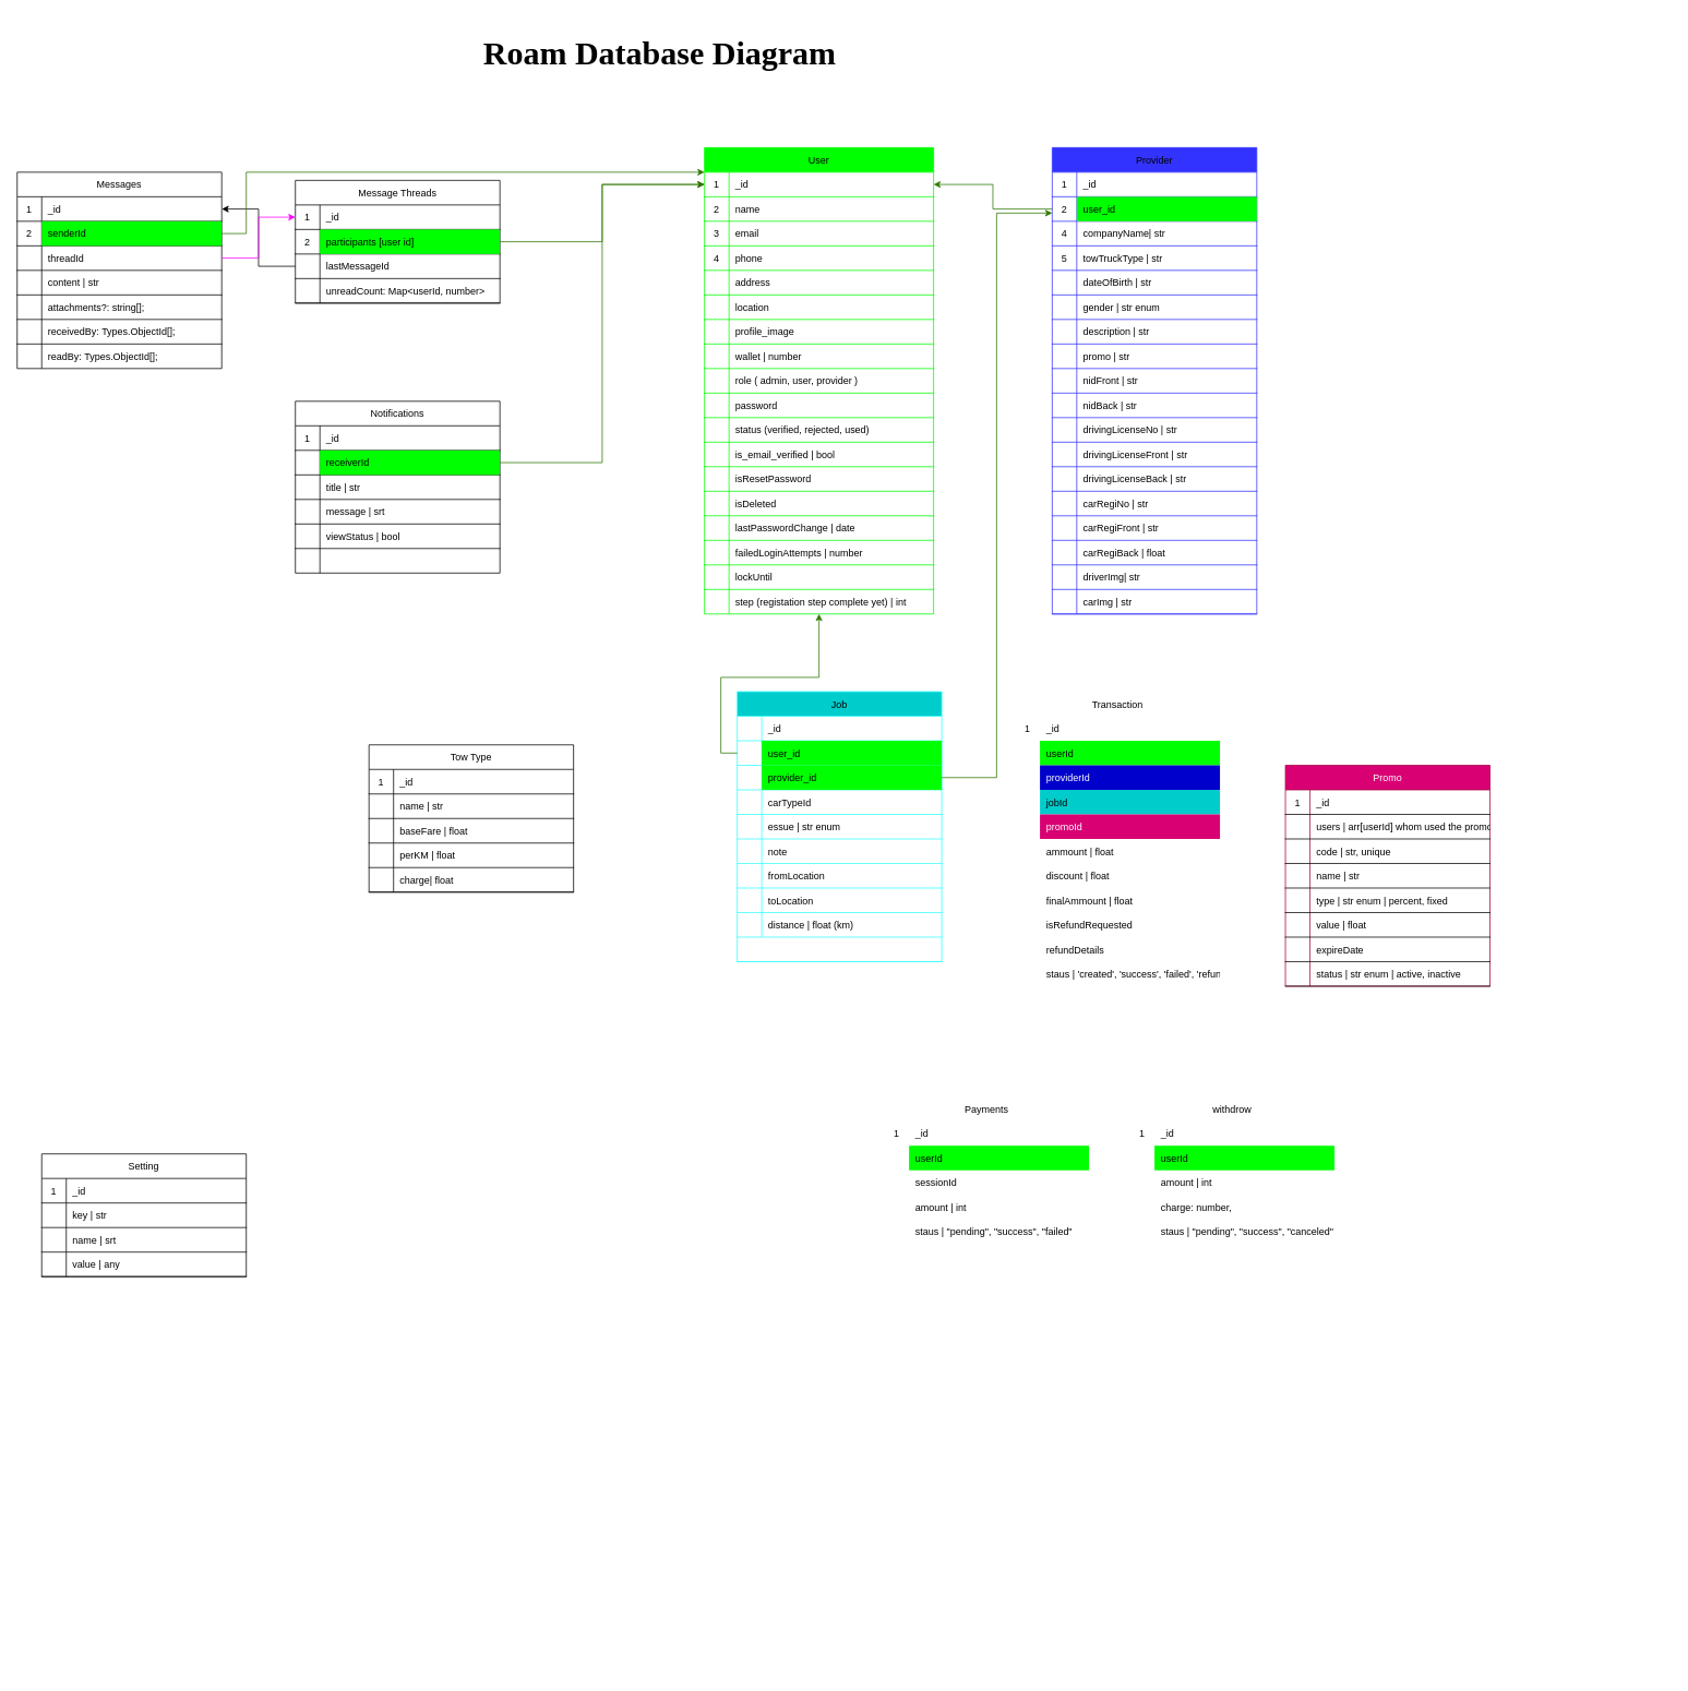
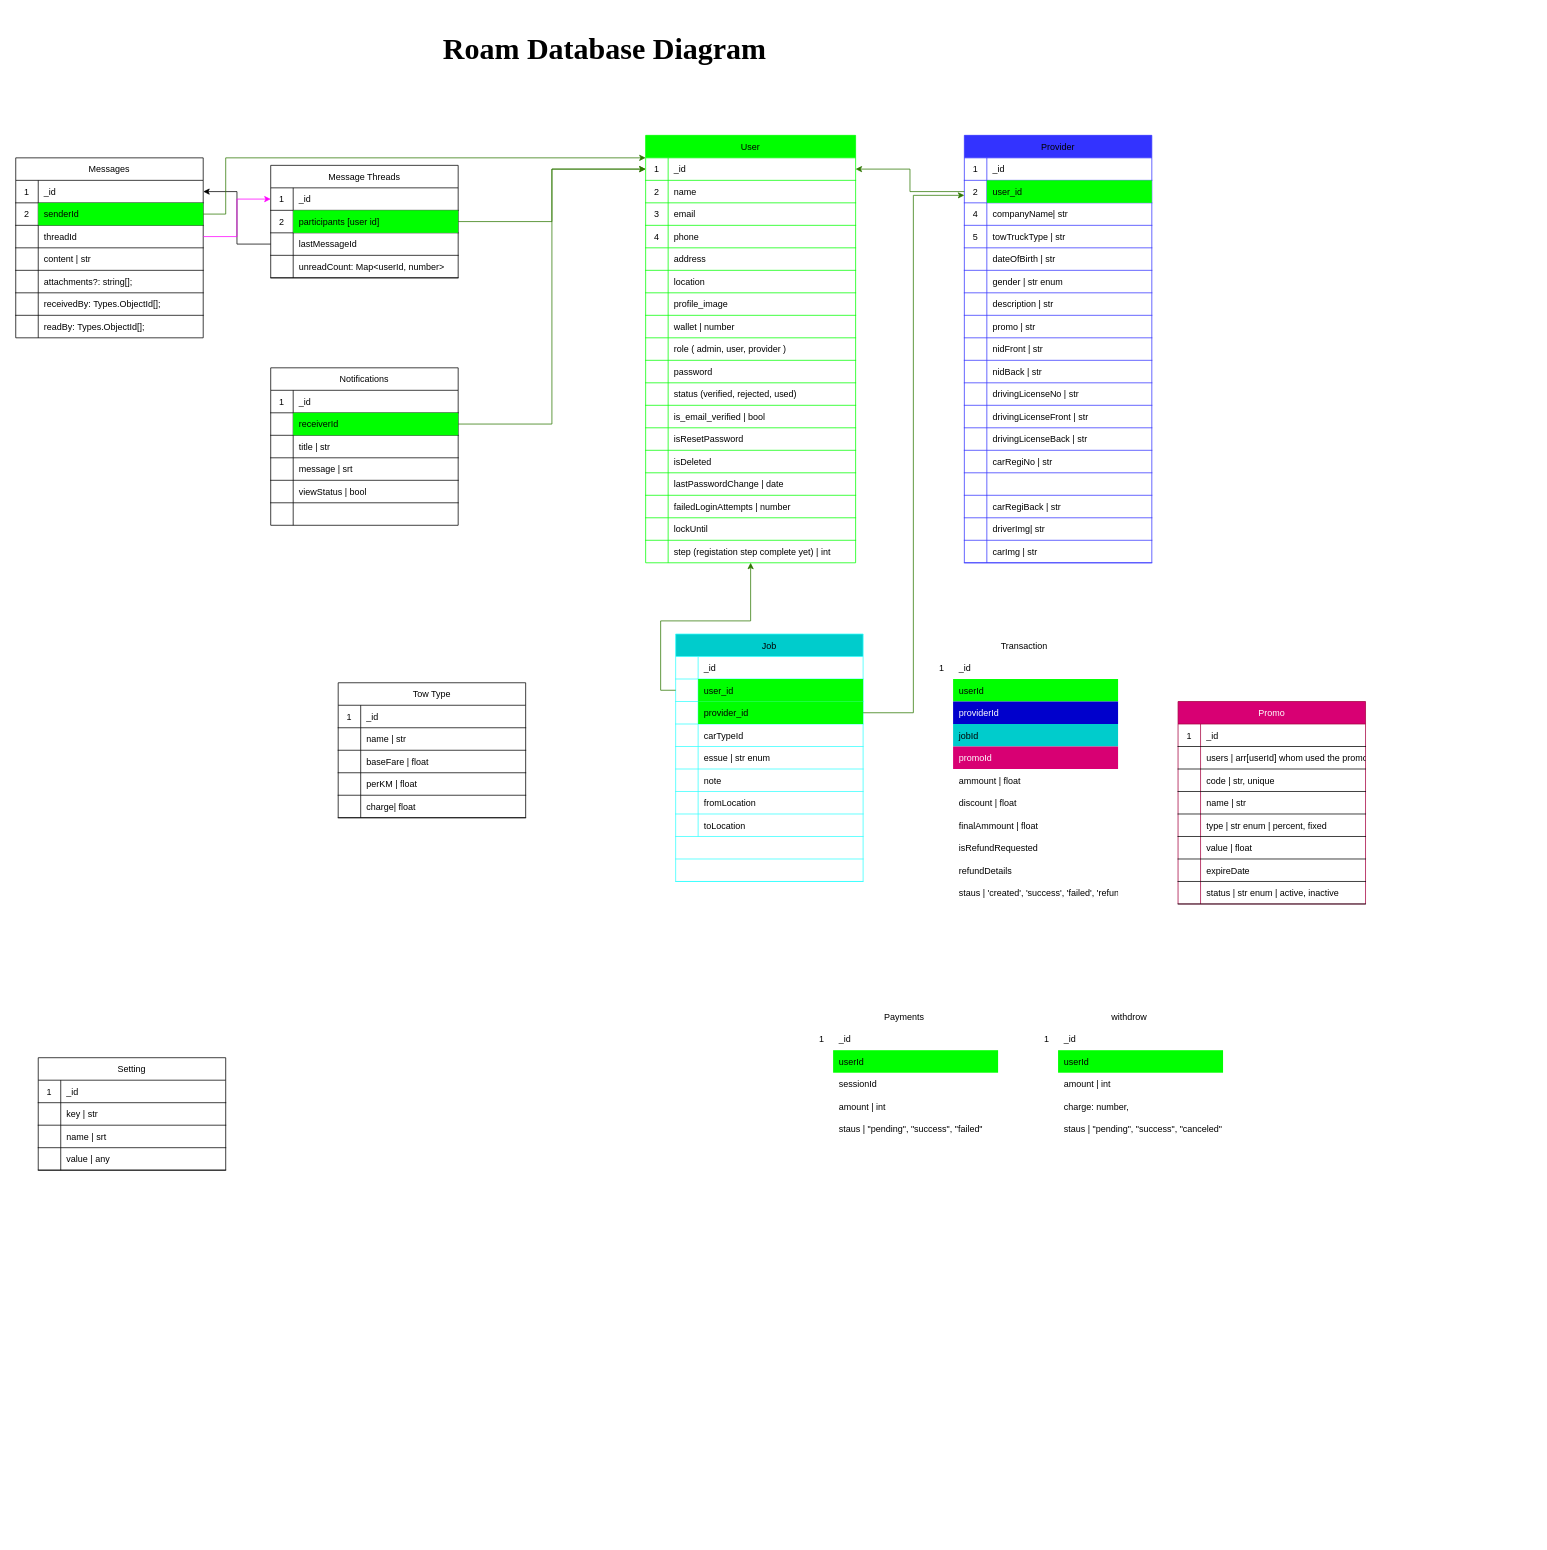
- <mxCell id="132" value="carRegiFront | str" style="shape=partialRectangle;overflow=hidden;connectable=0;fillColor=none;top=0;left=0;bottom=0;right=0;align=left;spacingLeft=6;fontStyle=0;strokeColor=#3333FF;" parent="130" vertex="1"><mxGeometry x="30" width="220" height="30" as="geometry"><mxRectangle width="220" height="30" as="alternateBounds" /></mxGeometry></mxCell>
- <mxCell id="135" value="carRegiBack | float" style="shape=partialRectangle;overflow=hidden;connectable=0;fillColor=none;top=0;left=0;bottom=0;right=0;align=left;spacingLeft=6;fontStyle=0;strokeColor=#3333FF;" parent="133" vertex="1"><mxGeometry x="30" width="220" height="30" as="geometry"><mxRectangle width="220" height="30" as="alternateBounds" /></mxGeometry></mxCell>
+ <mxCell id="135" value="carRegiBack | str" style="shape=partialRectangle;overflow=hidden;connectable=0;fillColor=none;top=0;left=0;bottom=0;right=0;align=left;spacingLeft=6;fontStyle=0;strokeColor=#3333FF;" parent="133" vertex="1"><mxGeometry x="30" width="220" height="30" as="geometry"><mxRectangle width="220" height="30" as="alternateBounds" /></mxGeometry></mxCell>
- <mxCell id="84" value="distance | float (km)" style="shape=partialRectangle;overflow=hidden;connectable=0;fillColor=none;top=0;left=0;bottom=0;right=0;align=left;spacingLeft=6;fontStyle=0;fontColor=default;strokeColor=#33FFFF;" vertex="1" parent="82"><mxGeometry x="30" width="220" height="30" as="geometry"><mxRectangle width="220" height="30" as="alternateBounds" /></mxGeometry></mxCell>
